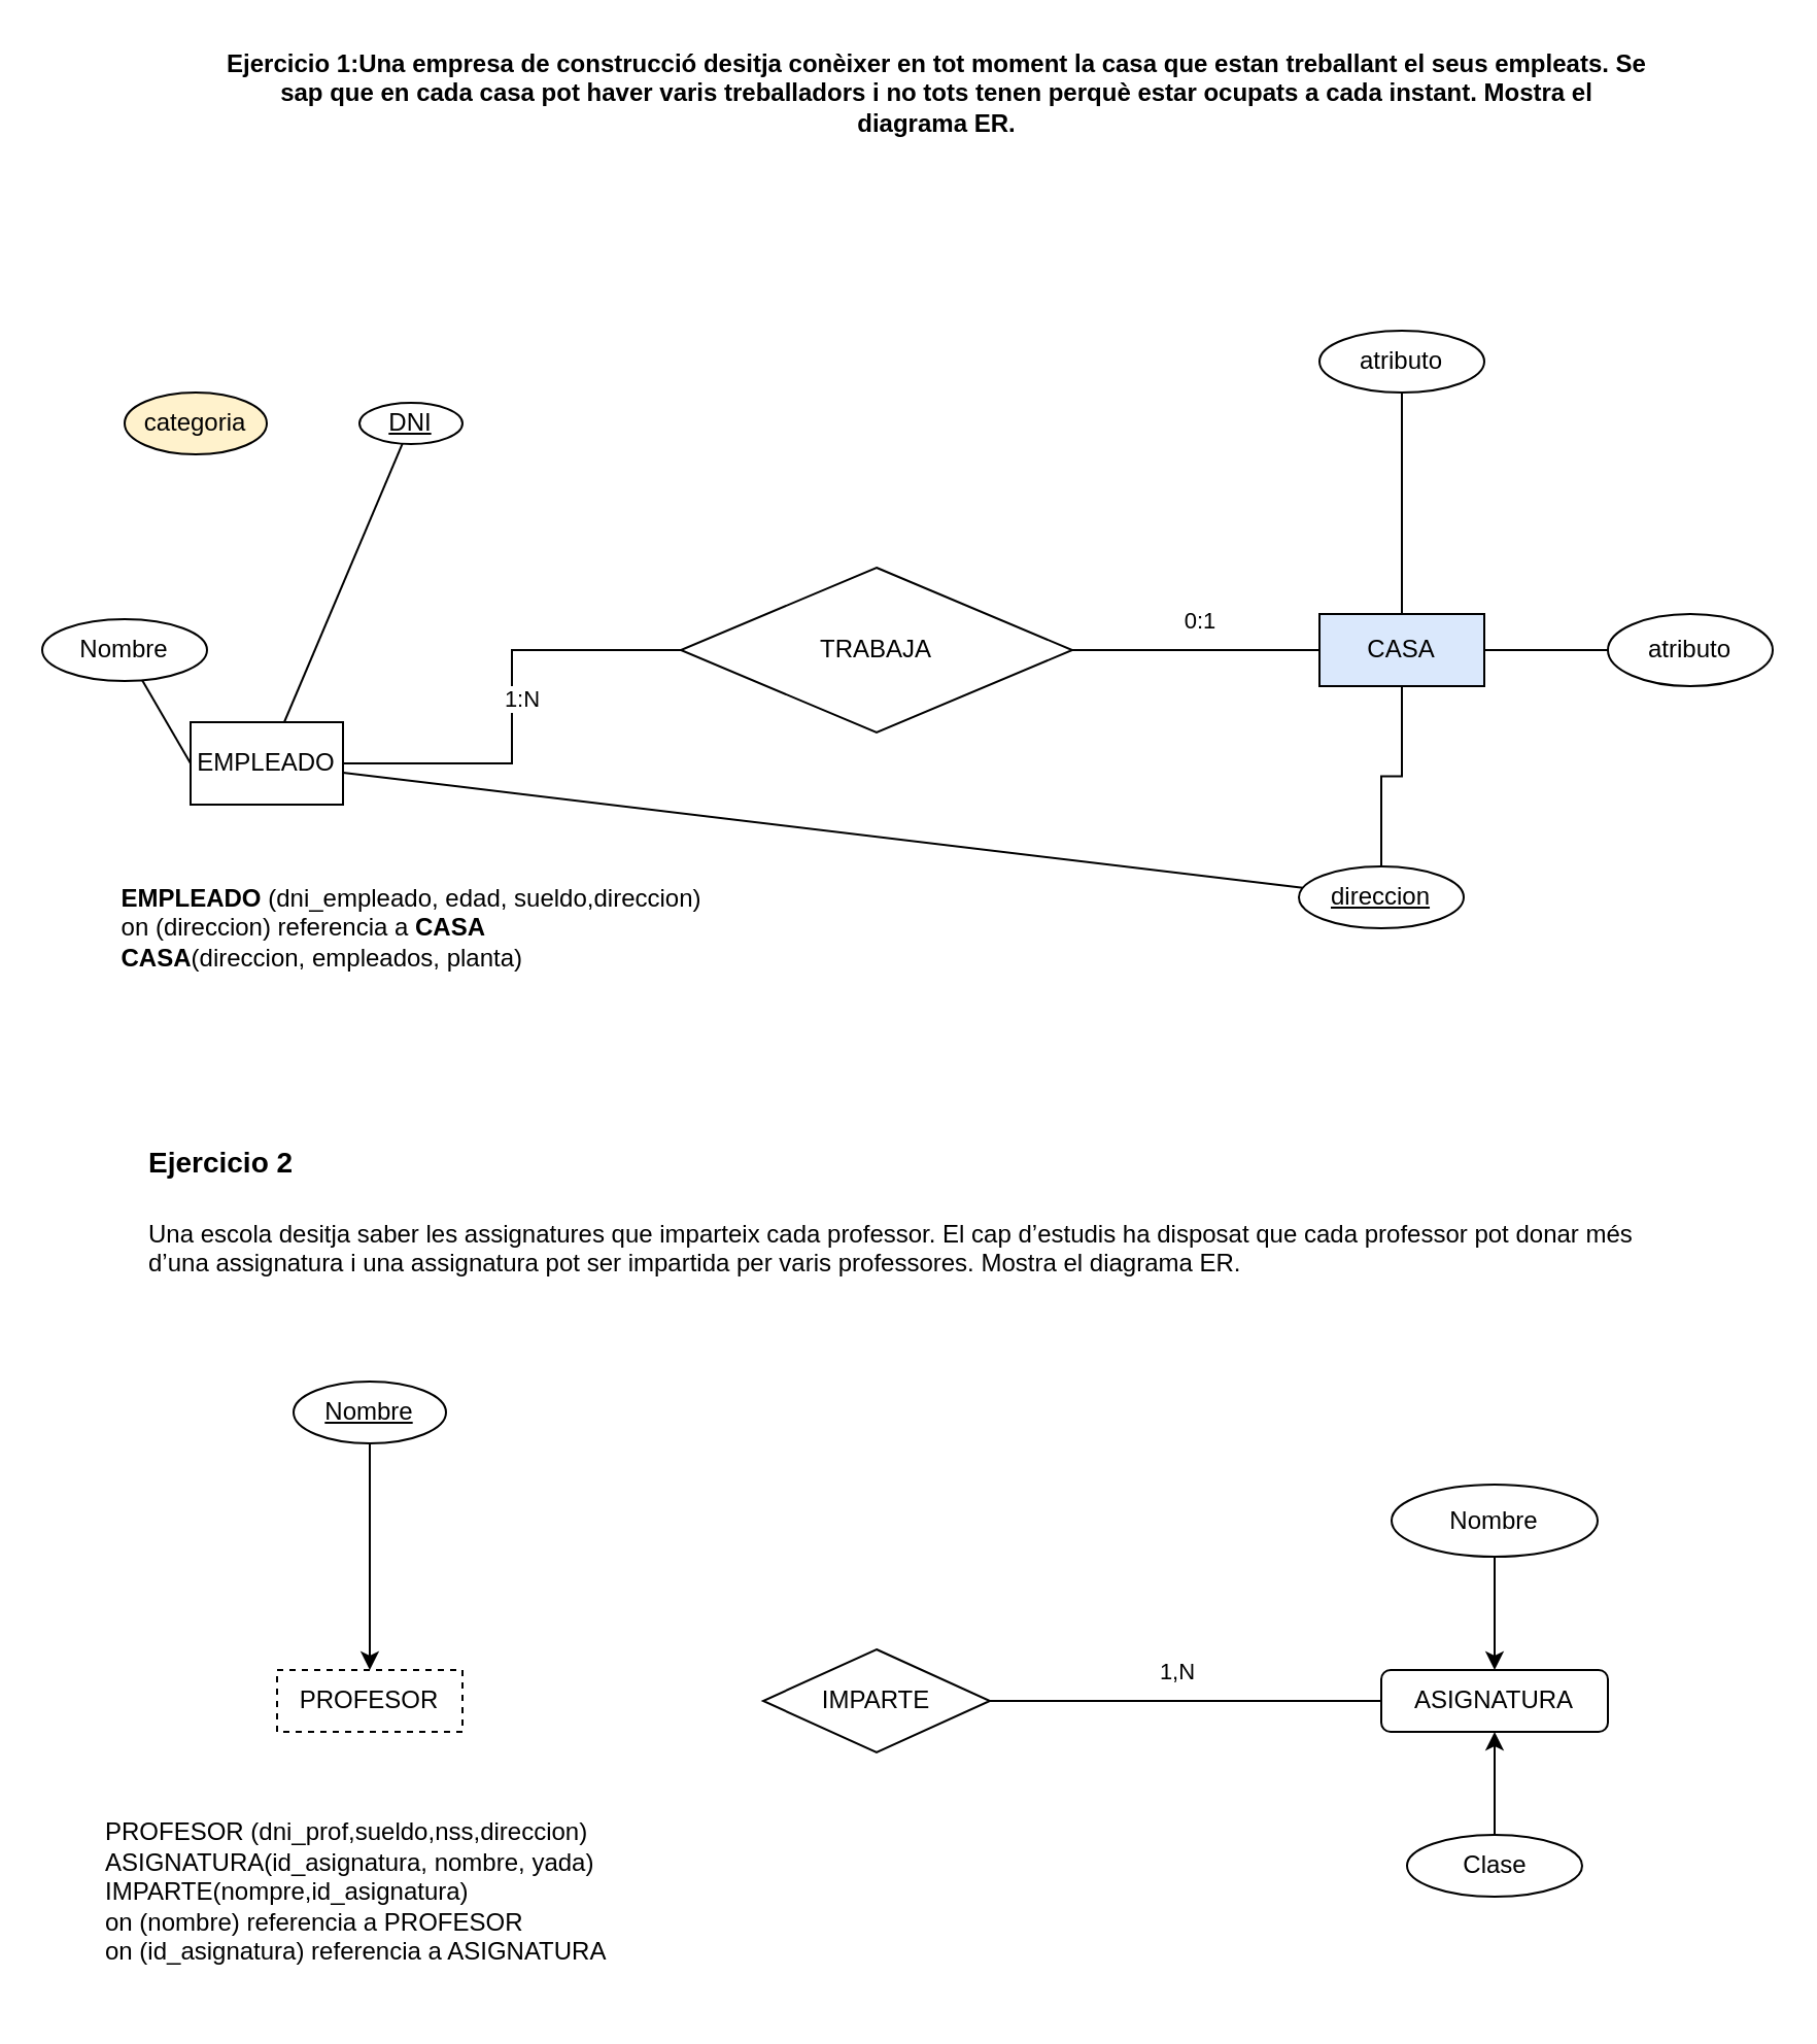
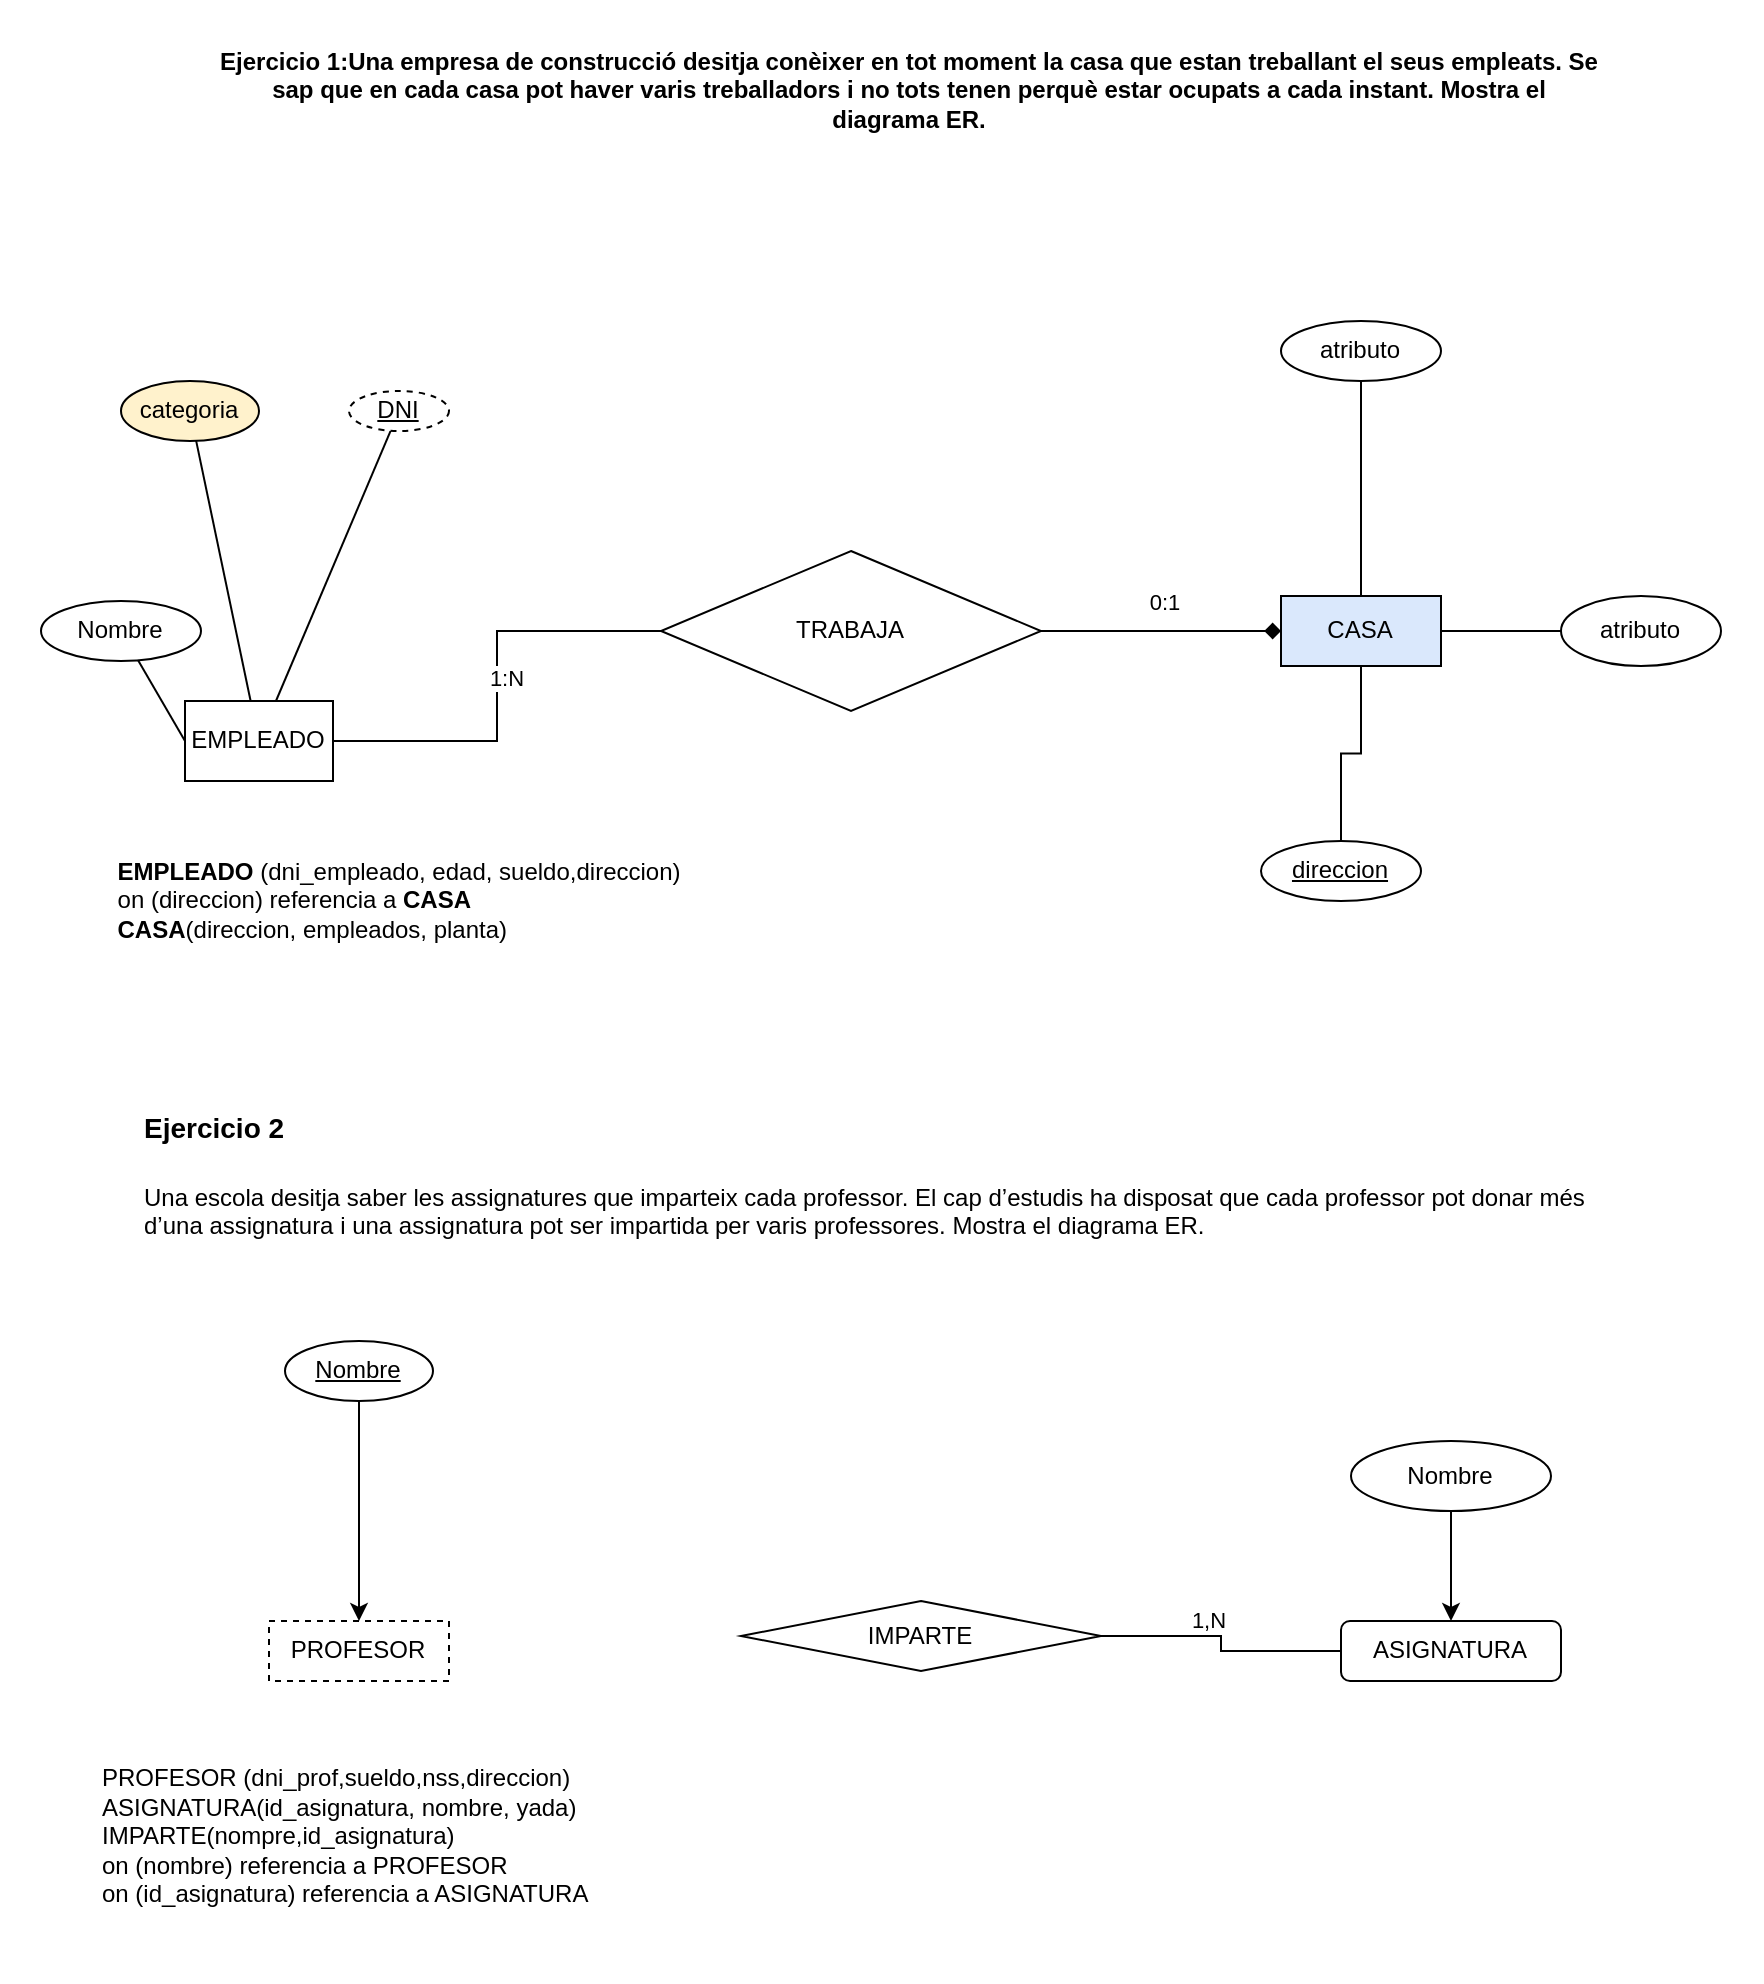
- <mxCell id="12" value="&lt;u&gt;DNI&lt;/u&gt;" style="ellipse;whiteSpace=wrap;html=1;" vertex="1" parent="1"><mxGeometry x="174" y="195" width="50" height="20" as="geometry" /></mxCell>
+ <mxCell id="12" value="&lt;u&gt;DNI&lt;/u&gt;" style="ellipse;whiteSpace=wrap;html=1;dashed=1;" vertex="1" parent="1"><mxGeometry x="174" y="195" width="50" height="20" as="geometry" /></mxCell>
- <mxCell id="7" style="edgeStyle=orthogonalEdgeStyle;rounded=0;orthogonalLoop=1;jettySize=auto;html=1;strokeColor=default;strokeWidth=1;endArrow=none;startFill=0;" edge="1" parent="1" source="9" target="10"><mxGeometry relative="1" as="geometry" /></mxCell>
+ <mxCell id="7" style="edgeStyle=orthogonalEdgeStyle;rounded=0;orthogonalLoop=1;jettySize=auto;html=1;strokeColor=default;strokeWidth=1;endArrow=diamond;startFill=0;" edge="1" parent="1" source="9" target="10"><mxGeometry relative="1" as="geometry" /></mxCell>
- <mxCell id="15" value="" style="endArrow=none;html=1;rounded=0;" edge="1" parent="1" source="3" target="18"><mxGeometry width="50" height="50" relative="1" as="geometry"><mxPoint x="430" y="430" as="sourcePoint" /><mxPoint x="480" y="380" as="targetPoint" /></mxGeometry></mxCell>
+ <mxCell id="15" value="" style="endArrow=none;html=1;rounded=0;" edge="1" parent="1" source="3" target="4"><mxGeometry width="50" height="50" relative="1" as="geometry"><mxPoint x="430" y="430" as="sourcePoint" /><mxPoint x="480" y="380" as="targetPoint" /></mxGeometry></mxCell>
- <mxCell id="28" value="IMPARTE" style="rhombus;whiteSpace=wrap;html=1;" vertex="1" parent="1"><mxGeometry x="370" y="800" width="110" height="50" as="geometry" /></mxCell>
+ <mxCell id="28" value="IMPARTE" style="rhombus;whiteSpace=wrap;html=1;" vertex="1" parent="1"><mxGeometry x="370" y="800" width="180" height="35" as="geometry" /></mxCell>
- <mxCell id="33" style="edgeStyle=orthogonalEdgeStyle;rounded=0;orthogonalLoop=1;jettySize=auto;html=1;" edge="1" parent="1" source="34" target="26"><mxGeometry relative="1" as="geometry" /></mxCell>
- <mxCell id="34" value="Clase" style="ellipse;whiteSpace=wrap;html=1;" vertex="1" parent="1"><mxGeometry x="682.5" y="890" width="85" height="30" as="geometry" /></mxCell>
